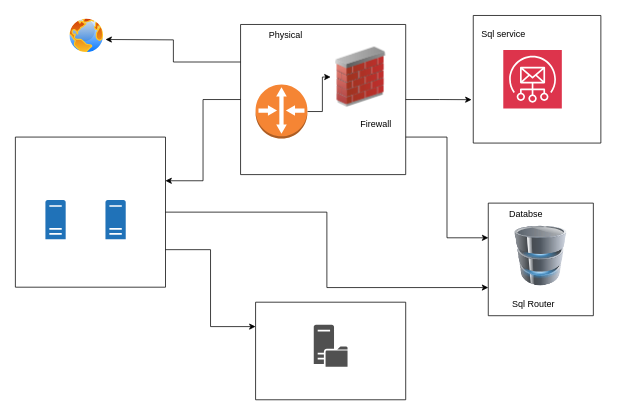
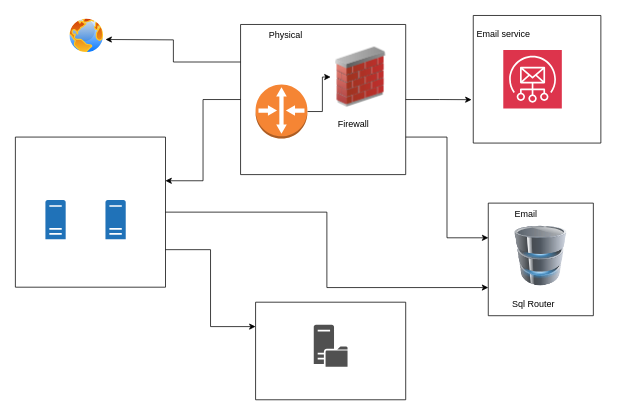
- <mxCell id="26" value="Sql service" style="text;html=1;align=center;verticalAlign=middle;resizable=0;points=[];autosize=1;strokeColor=none;fillColor=none;" vertex="1" parent="1"><mxGeometry x="625" y="30" width="90" height="30" as="geometry" /></mxCell>
+ <mxCell id="26" value="Email service" style="text;html=1;align=center;verticalAlign=middle;resizable=0;points=[];autosize=1;strokeColor=none;fillColor=none;" vertex="1" parent="1"><mxGeometry x="625" y="30" width="90" height="30" as="geometry" /></mxCell>
- <mxCell id="18" value="Firewall" style="text;html=1;align=center;verticalAlign=middle;resizable=0;points=[];autosize=1;strokeColor=none;fillColor=none;" vertex="1" parent="1"><mxGeometry x="470" y="150" width="60" height="30" as="geometry" /></mxCell>
+ <mxCell id="18" value="Firewall" style="text;html=1;align=center;verticalAlign=middle;resizable=0;points=[];autosize=1;strokeColor=none;fillColor=none;" vertex="1" parent="1"><mxGeometry x="440" y="150" width="60" height="30" as="geometry" /></mxCell>
- <mxCell id="23" value="Databse" style="text;html=1;align=center;verticalAlign=middle;resizable=0;points=[];autosize=1;strokeColor=none;fillColor=none;" vertex="1" parent="1"><mxGeometry x="665" y="270" width="70" height="30" as="geometry" /></mxCell>
+ <mxCell id="23" value="Email" style="text;html=1;align=center;verticalAlign=middle;resizable=0;points=[];autosize=1;strokeColor=none;fillColor=none;" vertex="1" parent="1"><mxGeometry x="665" y="270" width="70" height="30" as="geometry" /></mxCell>
